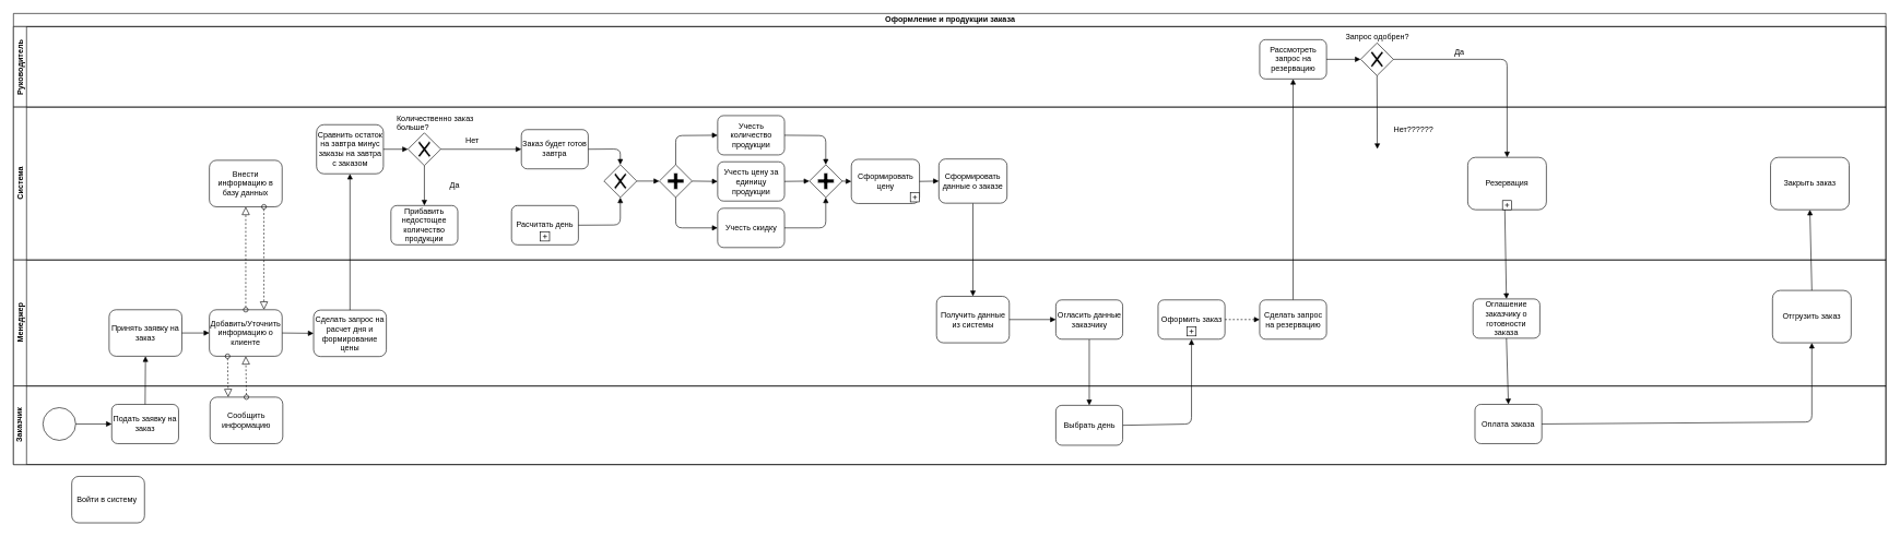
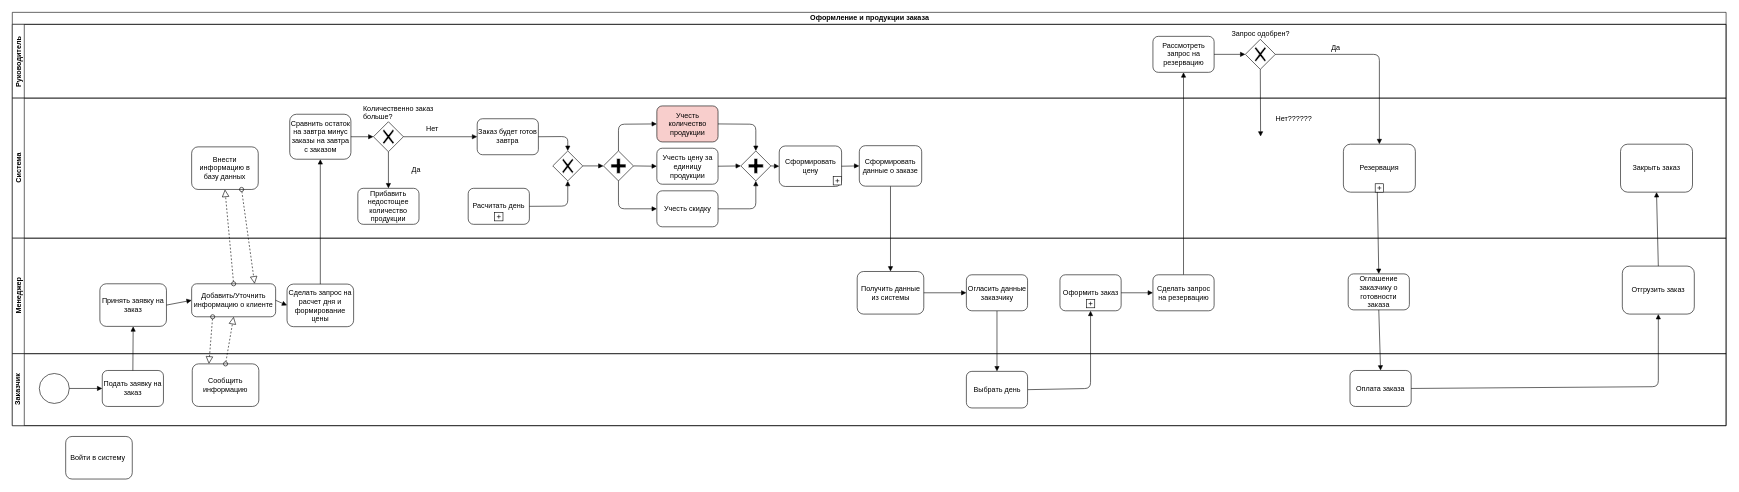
- <mxCell id="19" value="Учесть количество продукции" style="rounded=1;whiteSpace=wrap;html=1;" parent="13" vertex="1"><mxGeometry x="1074.5" y="13" width="102" height="60" as="geometry" /></mxCell>
+ <mxCell id="19" value="Учесть количество продукции" style="rounded=1;whiteSpace=wrap;html=1;fillColor=#f8cecc;" parent="13" vertex="1"><mxGeometry x="1074.5" y="13" width="102" height="60" as="geometry" /></mxCell>
- <mxCell id="64" value="" style="endArrow=block;endFill=1;endSize=6;html=1;exitX=1;exitY=0.5;exitDx=0;exitDy=0;entryX=0;entryY=0.5;entryDx=0;entryDy=0;dashed=1;" parent="52" source="55" target="54" edge="1"><mxGeometry width="100" relative="1" as="geometry"><mxPoint x="1897.5" y="255.5" as="sourcePoint" /><mxPoint x="1997.5" y="255.5" as="targetPoint" /></mxGeometry></mxCell>
+ <mxCell id="64" value="" style="endArrow=block;endFill=1;endSize=6;html=1;exitX=1;exitY=0.5;exitDx=0;exitDy=0;entryX=0;entryY=0.5;entryDx=0;entryDy=0;" parent="52" source="55" target="54" edge="1"><mxGeometry width="100" relative="1" as="geometry"><mxPoint x="1897.5" y="255.5" as="sourcePoint" /><mxPoint x="1997.5" y="255.5" as="targetPoint" /></mxGeometry></mxCell>
- <mxCell id="58" value="Добавить/Уточнить информацию о клиенте" style="shape=ext;rounded=1;html=1;whiteSpace=wrap;" parent="52" vertex="1"><mxGeometry x="299" y="76" width="111" height="71" as="geometry" /></mxCell>
+ <mxCell id="58" value="Добавить/Уточнить информацию о клиенте" style="shape=ext;rounded=1;html=1;whiteSpace=wrap;" parent="52" vertex="1"><mxGeometry x="299" y="76" width="140" height="55" as="geometry" /></mxCell>
